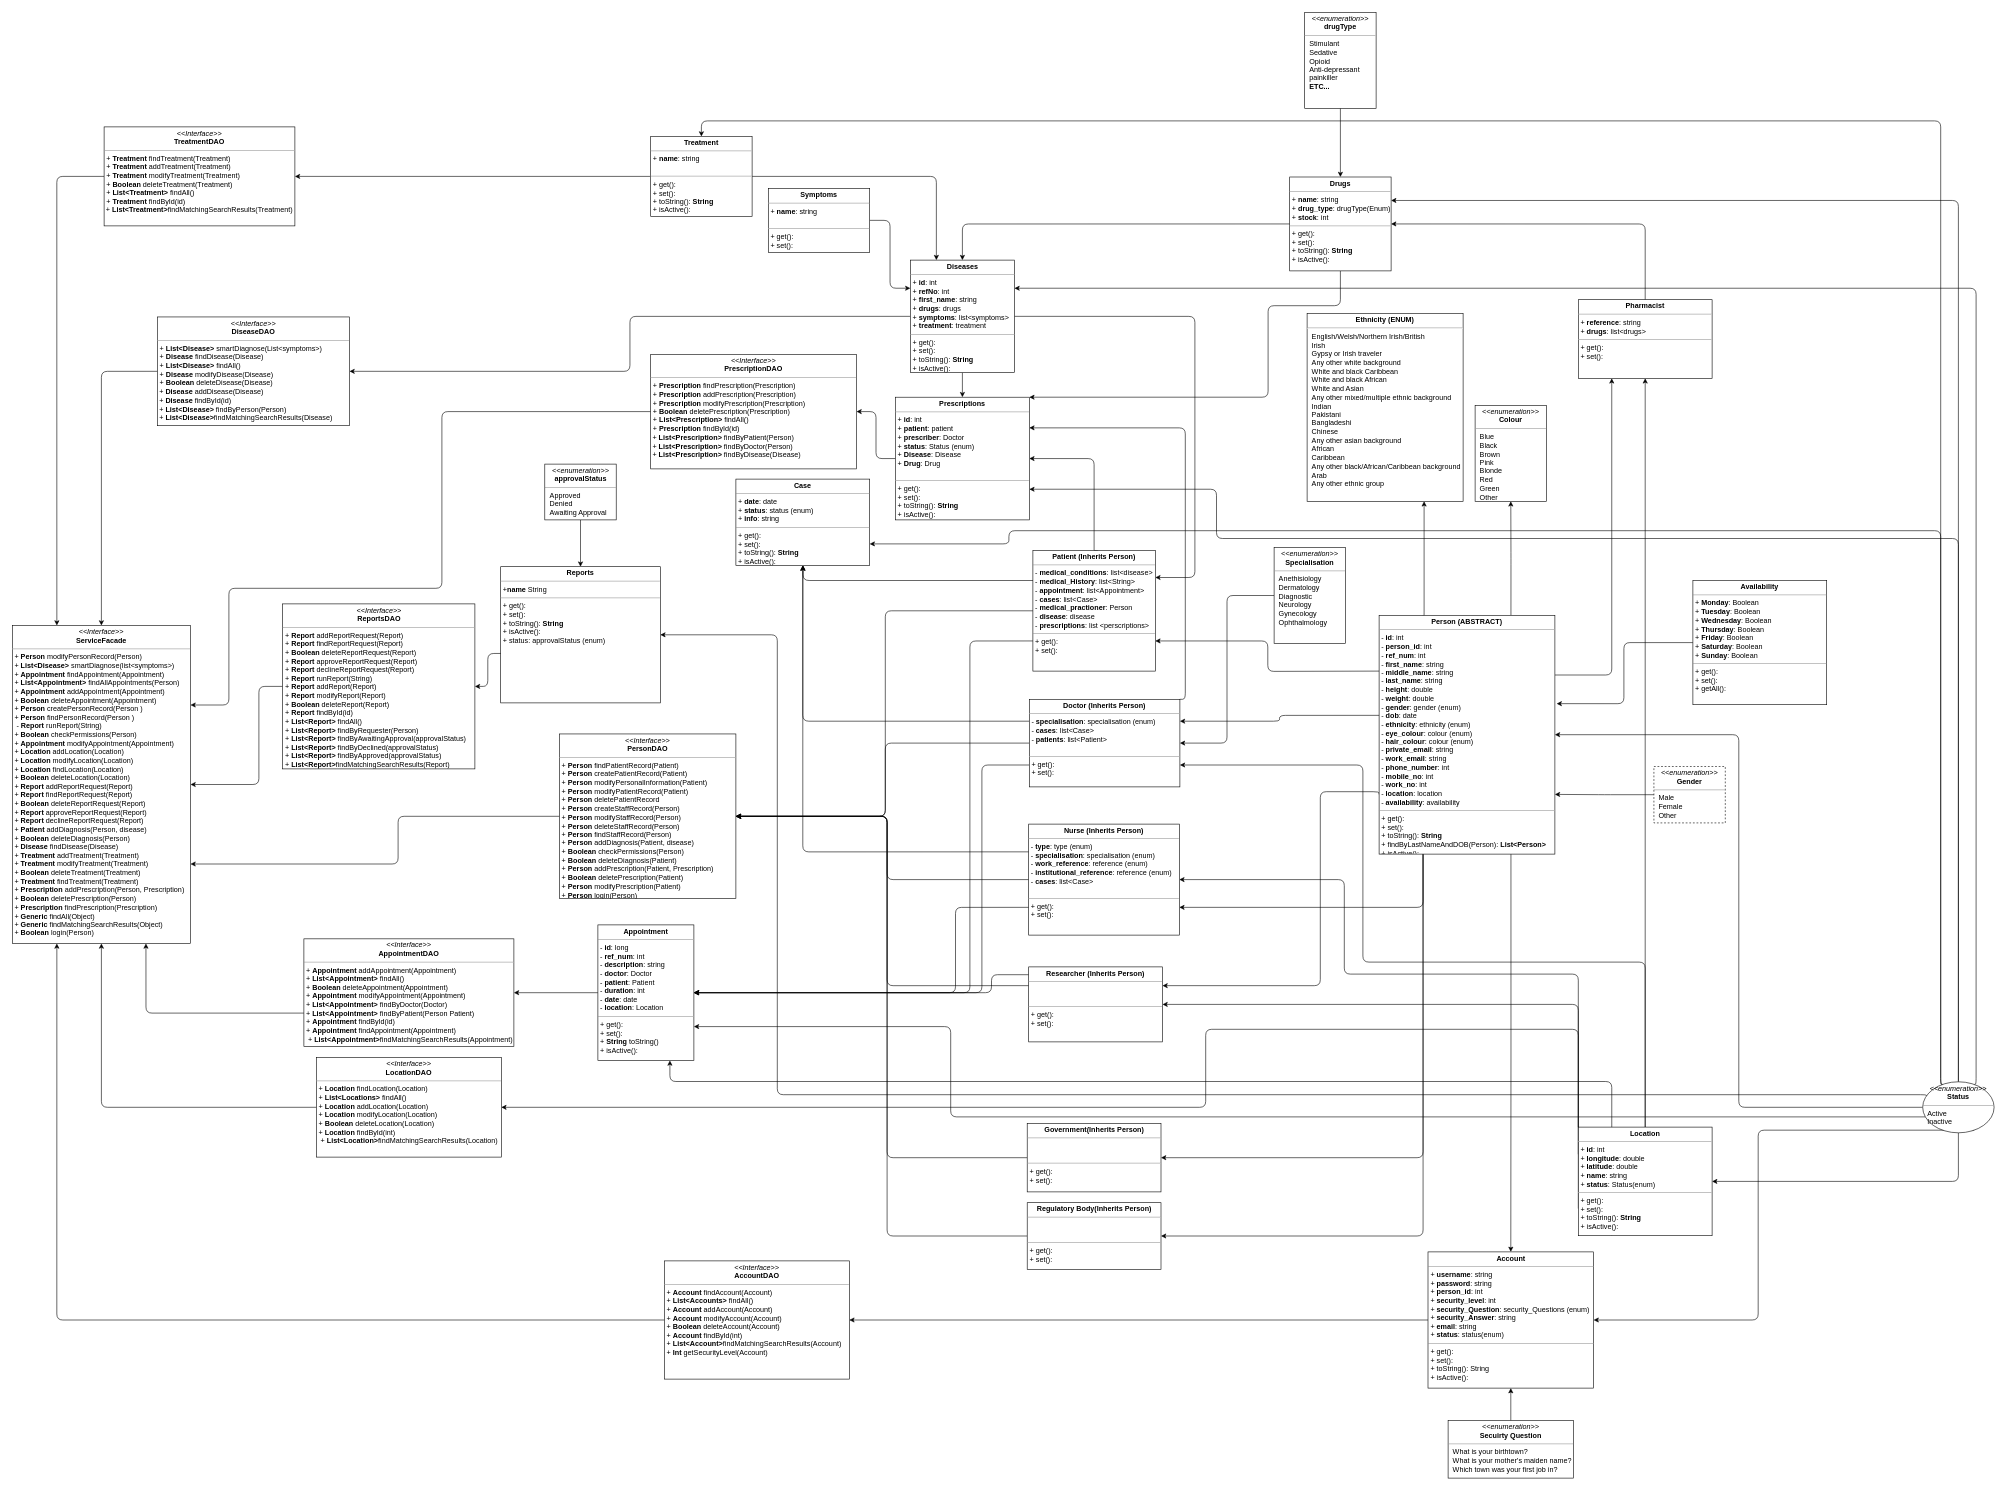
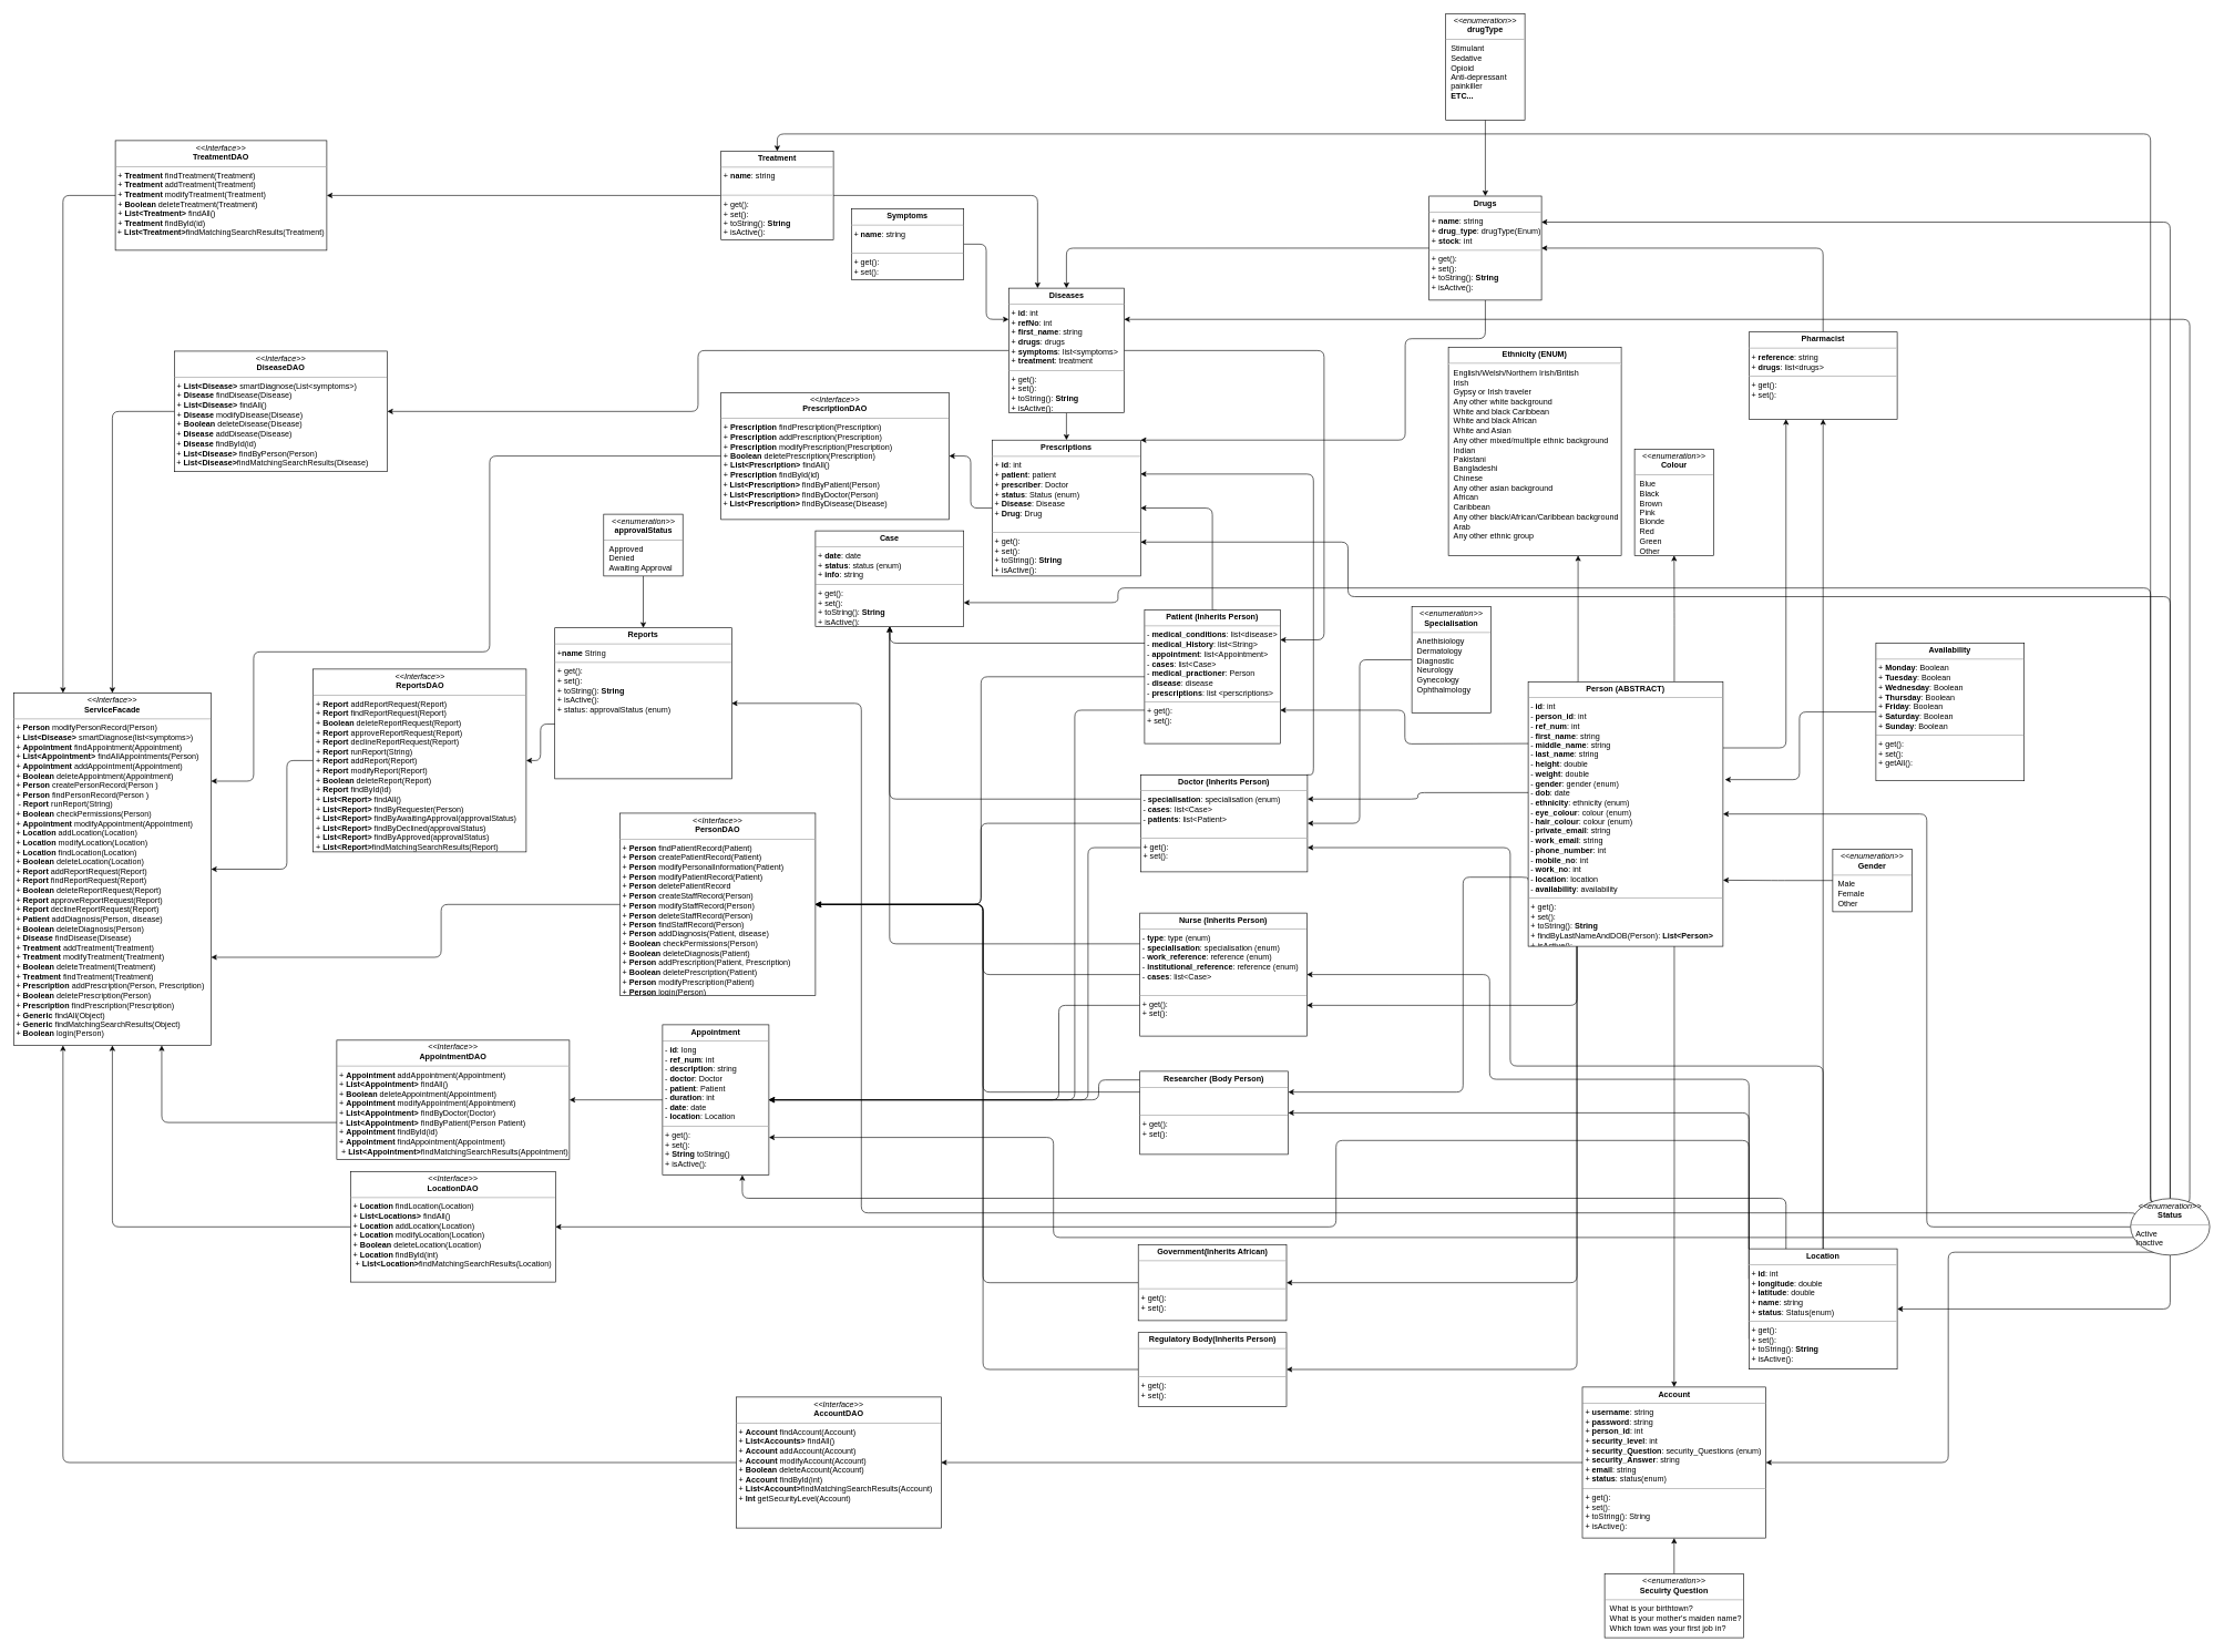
- <mxCell id="107" value="&lt;p style=&quot;margin: 0px ; margin-top: 4px ; text-align: center&quot;&gt;&lt;i&gt;&amp;lt;&amp;lt;enumeration&amp;gt;&amp;gt;&lt;/i&gt;&lt;br&gt;&lt;b&gt;Gender&lt;/b&gt;&lt;/p&gt;&lt;hr size=&quot;1&quot;&gt;&lt;p style=&quot;margin: 0px ; margin-left: 4px&quot;&gt;&lt;/p&gt;&lt;p style=&quot;margin: 0px 0px 0px 8px&quot;&gt;Male&lt;/p&gt;&lt;p style=&quot;margin: 0px 0px 0px 8px&quot;&gt;Female&lt;/p&gt;&lt;p style=&quot;margin: 0px 0px 0px 8px&quot;&gt;Other&lt;/p&gt;" style="verticalAlign=top;align=left;overflow=fill;fontSize=12;fontFamily=Helvetica;html=1;dashed=1;" parent="1" vertex="1"><mxGeometry x="2756" y="1277" width="119" height="94" as="geometry" /></mxCell>
+ <mxCell id="107" value="&lt;p style=&quot;margin: 0px ; margin-top: 4px ; text-align: center&quot;&gt;&lt;i&gt;&amp;lt;&amp;lt;enumeration&amp;gt;&amp;gt;&lt;/i&gt;&lt;br&gt;&lt;b&gt;Gender&lt;/b&gt;&lt;/p&gt;&lt;hr size=&quot;1&quot;&gt;&lt;p style=&quot;margin: 0px ; margin-left: 4px&quot;&gt;&lt;/p&gt;&lt;p style=&quot;margin: 0px 0px 0px 8px&quot;&gt;Male&lt;/p&gt;&lt;p style=&quot;margin: 0px 0px 0px 8px&quot;&gt;Female&lt;/p&gt;&lt;p style=&quot;margin: 0px 0px 0px 8px&quot;&gt;Other&lt;/p&gt;" style="verticalAlign=top;align=left;overflow=fill;fontSize=12;fontFamily=Helvetica;html=1;" parent="1" vertex="1"><mxGeometry x="2756" y="1277" width="119" height="94" as="geometry" /></mxCell>
- <mxCell id="41" value="&lt;p style=&quot;margin: 0px ; margin-top: 4px ; text-align: center&quot;&gt;&lt;b&gt;Researcher (Inherits Person)&lt;/b&gt;&lt;/p&gt;&lt;hr size=&quot;1&quot;&gt;&lt;p style=&quot;margin: 0px ; margin-left: 4px&quot;&gt;&lt;br&gt;&lt;/p&gt;&lt;p style=&quot;margin: 0px ; margin-left: 4px&quot;&gt;&lt;br&gt;&lt;/p&gt;&lt;hr size=&quot;1&quot;&gt;&lt;p style=&quot;margin: 0px ; margin-left: 4px&quot;&gt;+ get():&lt;/p&gt;&lt;p style=&quot;margin: 0px ; margin-left: 4px&quot;&gt;+ set():&lt;/p&gt;&lt;p style=&quot;margin: 0px ; margin-left: 4px&quot;&gt;&lt;br&gt;&lt;/p&gt;" style="verticalAlign=top;align=left;overflow=fill;fontSize=12;fontFamily=Helvetica;html=1;" parent="1" vertex="1"><mxGeometry x="1714" y="1611" width="223" height="125" as="geometry" /></mxCell>
+ <mxCell id="41" value="&lt;p style=&quot;margin: 0px ; margin-top: 4px ; text-align: center&quot;&gt;&lt;b&gt;Researcher (Body Person)&lt;/b&gt;&lt;/p&gt;&lt;hr size=&quot;1&quot;&gt;&lt;p style=&quot;margin: 0px ; margin-left: 4px&quot;&gt;&lt;br&gt;&lt;/p&gt;&lt;p style=&quot;margin: 0px ; margin-left: 4px&quot;&gt;&lt;br&gt;&lt;/p&gt;&lt;hr size=&quot;1&quot;&gt;&lt;p style=&quot;margin: 0px ; margin-left: 4px&quot;&gt;+ get():&lt;/p&gt;&lt;p style=&quot;margin: 0px ; margin-left: 4px&quot;&gt;+ set():&lt;/p&gt;&lt;p style=&quot;margin: 0px ; margin-left: 4px&quot;&gt;&lt;br&gt;&lt;/p&gt;" style="verticalAlign=top;align=left;overflow=fill;fontSize=12;fontFamily=Helvetica;html=1;" parent="1" vertex="1"><mxGeometry x="1714" y="1611" width="223" height="125" as="geometry" /></mxCell>
- <mxCell id="85" value="&lt;p style=&quot;margin: 0px ; margin-top: 4px ; text-align: center&quot;&gt;&lt;b&gt;Government(Inherits Person)&lt;/b&gt;&lt;/p&gt;&lt;hr size=&quot;1&quot;&gt;&lt;p style=&quot;margin: 0px ; margin-left: 4px&quot;&gt;&lt;br&gt;&lt;/p&gt;&lt;p style=&quot;margin: 0px ; margin-left: 4px&quot;&gt;&lt;br&gt;&lt;/p&gt;&lt;hr size=&quot;1&quot;&gt;&lt;p style=&quot;margin: 0px ; margin-left: 4px&quot;&gt;+ get():&lt;/p&gt;&lt;p style=&quot;margin: 0px ; margin-left: 4px&quot;&gt;+ set():&lt;/p&gt;&lt;p style=&quot;margin: 0px ; margin-left: 4px&quot;&gt;&lt;br&gt;&lt;/p&gt;" style="verticalAlign=top;align=left;overflow=fill;fontSize=12;fontFamily=Helvetica;html=1;" parent="1" vertex="1"><mxGeometry x="1711.5" y="1872" width="223" height="114" as="geometry" /></mxCell>
+ <mxCell id="85" value="&lt;p style=&quot;margin: 0px ; margin-top: 4px ; text-align: center&quot;&gt;&lt;b&gt;Government(Inherits African)&lt;/b&gt;&lt;/p&gt;&lt;hr size=&quot;1&quot;&gt;&lt;p style=&quot;margin: 0px ; margin-left: 4px&quot;&gt;&lt;br&gt;&lt;/p&gt;&lt;p style=&quot;margin: 0px ; margin-left: 4px&quot;&gt;&lt;br&gt;&lt;/p&gt;&lt;hr size=&quot;1&quot;&gt;&lt;p style=&quot;margin: 0px ; margin-left: 4px&quot;&gt;+ get():&lt;/p&gt;&lt;p style=&quot;margin: 0px ; margin-left: 4px&quot;&gt;+ set():&lt;/p&gt;&lt;p style=&quot;margin: 0px ; margin-left: 4px&quot;&gt;&lt;br&gt;&lt;/p&gt;" style="verticalAlign=top;align=left;overflow=fill;fontSize=12;fontFamily=Helvetica;html=1;" parent="1" vertex="1"><mxGeometry x="1711.5" y="1872" width="223" height="114" as="geometry" /></mxCell>
